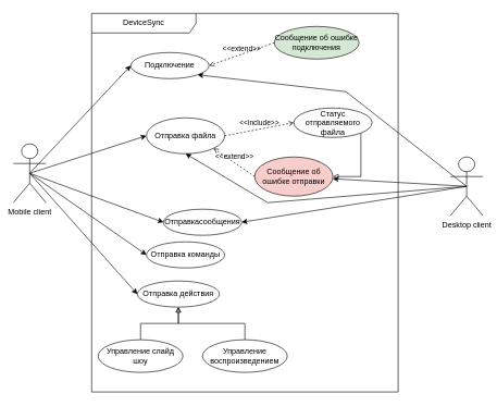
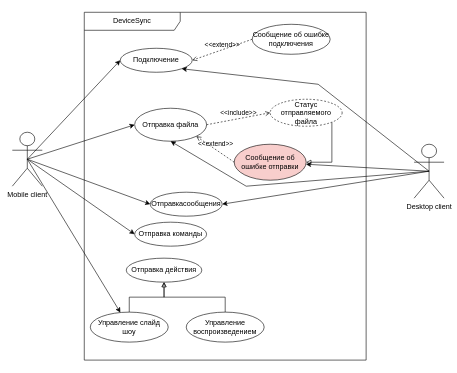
- <mxCell id="7" value="Сообщение об ошибке подключения" style="ellipse;whiteSpace=wrap;html=1;fillColor=#d5e8d4;" vertex="1" parent="2"><mxGeometry x="280" y="20" width="130" height="50" as="geometry" /></mxCell>
+ <mxCell id="7" value="Сообщение об ошибке подключения" style="ellipse;whiteSpace=wrap;html=1;" vertex="1" parent="2"><mxGeometry x="280" y="20" width="130" height="50" as="geometry" /></mxCell>
- <mxCell id="10" value="Статус отправляемого файла" style="ellipse;whiteSpace=wrap;html=1;" vertex="1" parent="2"><mxGeometry x="310" y="145" width="120" height="45" as="geometry" /></mxCell>
+ <mxCell id="10" value="Статус отправляемого файла" style="ellipse;whiteSpace=wrap;html=1;dashed=1;" vertex="1" parent="2"><mxGeometry x="310" y="145" width="120" height="45" as="geometry" /></mxCell>
- <mxCell id="23" style="edgeStyle=none;rounded=0;orthogonalLoop=1;jettySize=auto;html=1;exitX=0.5;exitY=0.5;exitDx=0;exitDy=0;exitPerimeter=0;entryX=0;entryY=0.5;entryDx=0;entryDy=0;" edge="1" parent="1" source="24" target="14"><mxGeometry relative="1" as="geometry" /></mxCell>
+ <mxCell id="23" style="edgeStyle=none;rounded=0;orthogonalLoop=1;jettySize=auto;html=1;exitX=0.5;exitY=0.5;exitDx=0;exitDy=0;exitPerimeter=0;" edge="1" parent="1" source="24" target="18"><mxGeometry relative="1" as="geometry" /></mxCell>
